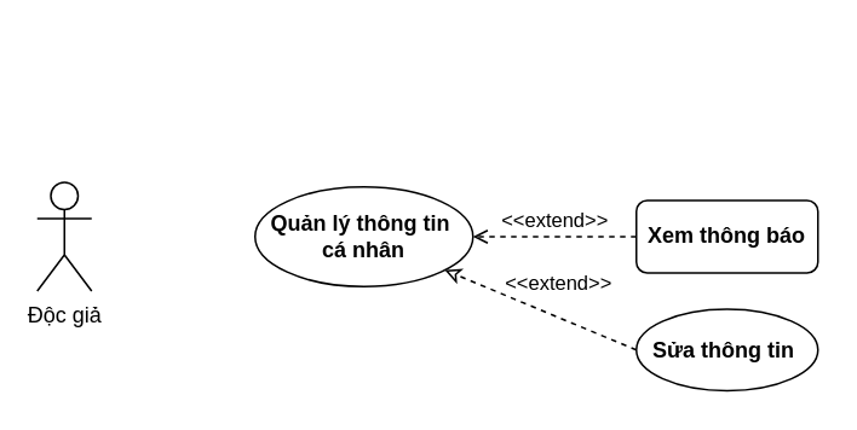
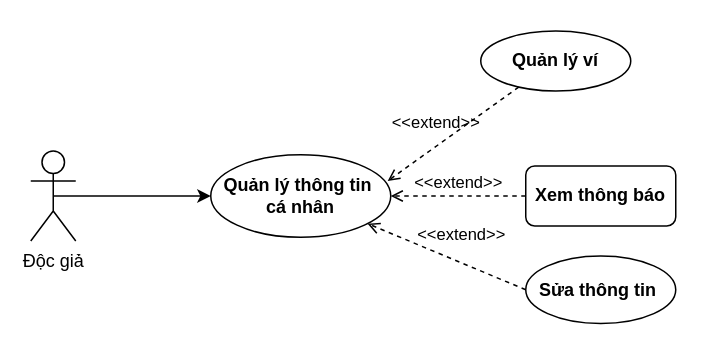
+ <mxCell id="5" value="Quản lý ví" style="ellipse;whiteSpace=wrap;html=1;fontStyle=1" parent="1" vertex="1"><mxGeometry x="320" y="20" width="100" height="40" as="geometry" /></mxCell>
+ <mxCell id="6" value="&amp;lt;&amp;lt;extend&amp;gt;&amp;gt;" style="html=1;verticalAlign=bottom;labelBackgroundColor=none;endArrow=open;endFill=0;dashed=1;entryX=0.983;entryY=0.318;entryDx=0;entryDy=0;entryPerimeter=0;" parent="1" source="5" target="3" edge="1"><mxGeometry x="0.19" y="-6" width="160" relative="1" as="geometry"><mxPoint x="40" y="60" as="sourcePoint" /><mxPoint x="200" y="60" as="targetPoint" /><mxPoint as="offset" /></mxGeometry></mxCell>
+ <mxCell id="4" value="" style="endArrow=classic;html=1;exitX=0.5;exitY=0.5;exitDx=0;exitDy=0;exitPerimeter=0;" parent="1" source="2" target="3" edge="1"><mxGeometry width="50" height="50" relative="1" as="geometry"><mxPoint x="0" y="20" as="sourcePoint" /><mxPoint x="250" y="130" as="targetPoint" /></mxGeometry></mxCell>
- <mxCell id="10" value="&amp;lt;&amp;lt;extend&amp;gt;&amp;gt;" style="html=1;verticalAlign=bottom;labelBackgroundColor=none;endArrow=classic;endFill=0;dashed=1;exitX=0;exitY=0.5;exitDx=0;exitDy=0;" parent="1" source="9" target="3" edge="1"><mxGeometry x="-0.118" y="-9" width="160" relative="1" as="geometry"><mxPoint x="340" y="140" as="sourcePoint" /><mxPoint x="270" y="140" as="targetPoint" /><mxPoint as="offset" /></mxGeometry></mxCell>
+ <mxCell id="10" value="&amp;lt;&amp;lt;extend&amp;gt;&amp;gt;" style="html=1;verticalAlign=bottom;labelBackgroundColor=none;endArrow=open;endFill=0;dashed=1;exitX=0;exitY=0.5;exitDx=0;exitDy=0;" parent="1" source="9" target="3" edge="1"><mxGeometry x="-0.118" y="-9" width="160" relative="1" as="geometry"><mxPoint x="340" y="140" as="sourcePoint" /><mxPoint x="270" y="140" as="targetPoint" /><mxPoint as="offset" /></mxGeometry></mxCell>
